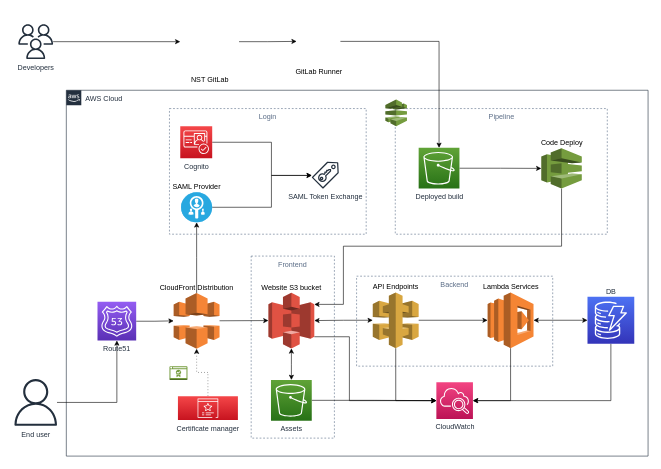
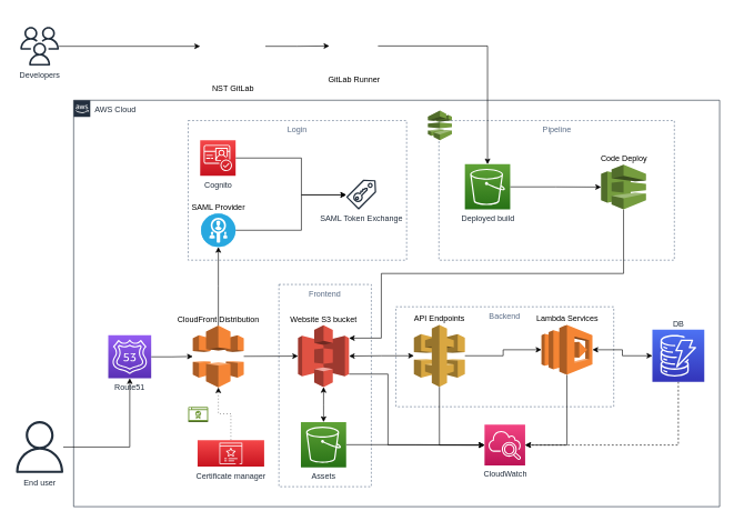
- <mxCell id="30" value="Lambda Services" style="outlineConnect=0;dashed=0;verticalLabelPosition=top;verticalAlign=bottom;align=center;html=1;shape=mxgraph.aws3.lambda;fillColor=#F58534;gradientColor=none;labelPosition=center;" parent="1" vertex="1"><mxGeometry x="812.5" y="487" width="76.5" height="93" as="geometry" /></mxCell>
+ <mxCell id="30" value="Lambda Services" style="outlineConnect=0;dashed=0;verticalLabelPosition=top;verticalAlign=bottom;align=center;html=1;shape=mxgraph.aws3.lambda;fillColor=#F58534;gradientColor=none;labelPosition=center;" parent="1" vertex="1"><mxGeometry x="812.5" y="487" width="76.5" height="75" as="geometry" /></mxCell>
- <mxCell id="25" style="edgeStyle=orthogonalEdgeStyle;rounded=0;orthogonalLoop=1;jettySize=auto;html=1;entryX=1;entryY=0.5;entryDx=0;entryDy=0;entryPerimeter=0;exitX=0.5;exitY=1;exitDx=0;exitDy=0;exitPerimeter=0;" edge="1" parent="1" source="26" target="47"><mxGeometry relative="1" as="geometry" /></mxCell>
+ <mxCell id="25" style="edgeStyle=orthogonalEdgeStyle;rounded=0;orthogonalLoop=1;jettySize=auto;html=1;entryX=1;entryY=0.5;entryDx=0;entryDy=0;entryPerimeter=0;exitX=0.5;exitY=1;exitDx=0;exitDy=0;exitPerimeter=0;dashed=1;" edge="1" parent="1" source="26" target="47"><mxGeometry relative="1" as="geometry" /></mxCell>
